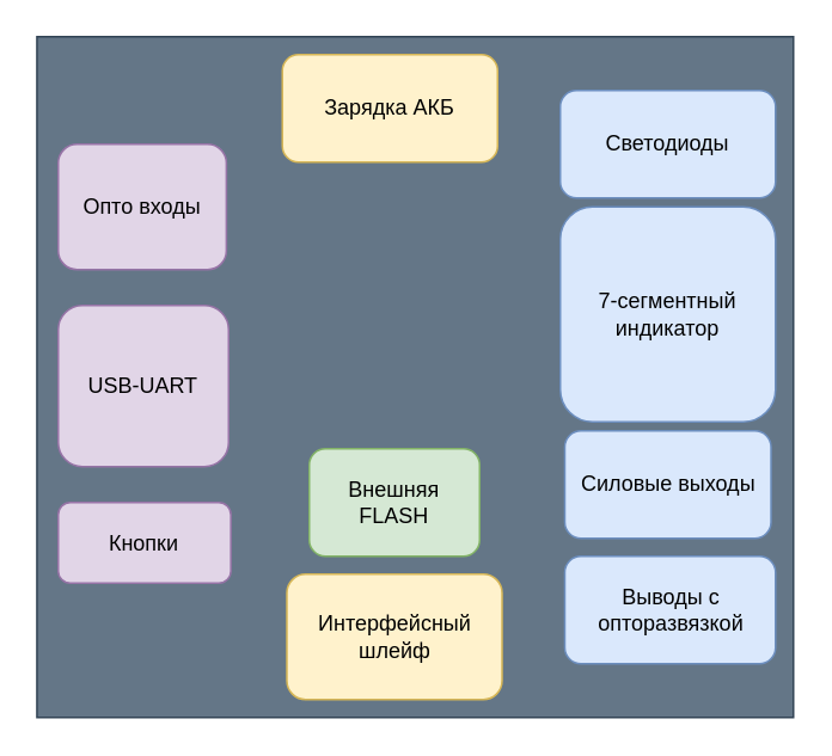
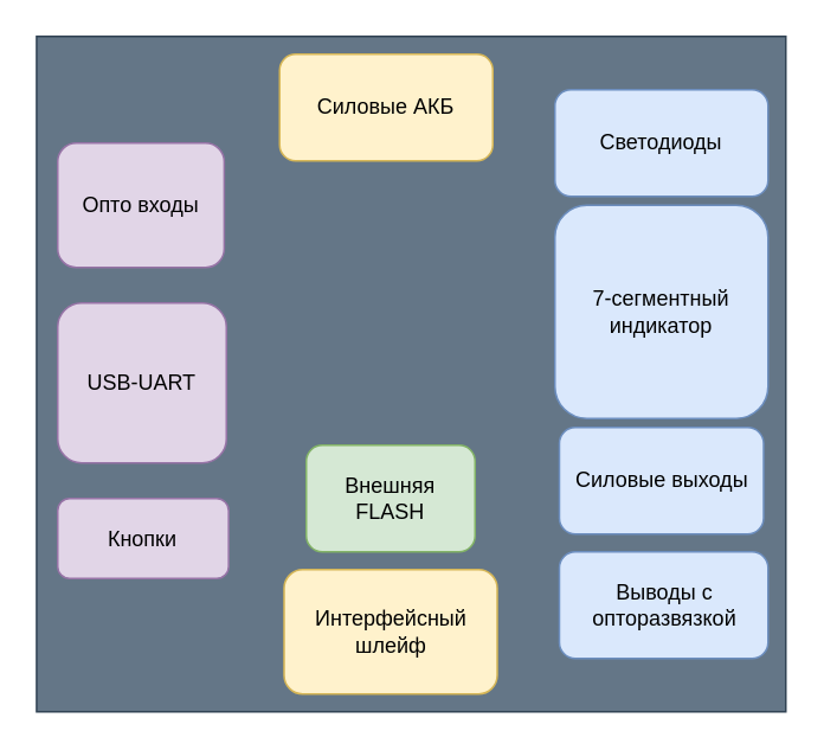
- <mxCell id="4" value="Зарядка АКБ" style="rounded=1;whiteSpace=wrap;html=1;fillColor=#fff2cc;strokeColor=#d6b656;" parent="1" vertex="1"><mxGeometry x="157" y="30" width="120" height="60" as="geometry" /></mxCell>
+ <mxCell id="4" value="Силовые АКБ" style="rounded=1;whiteSpace=wrap;html=1;fillColor=#fff2cc;strokeColor=#d6b656;" parent="1" vertex="1"><mxGeometry x="157" y="30" width="120" height="60" as="geometry" /></mxCell>
